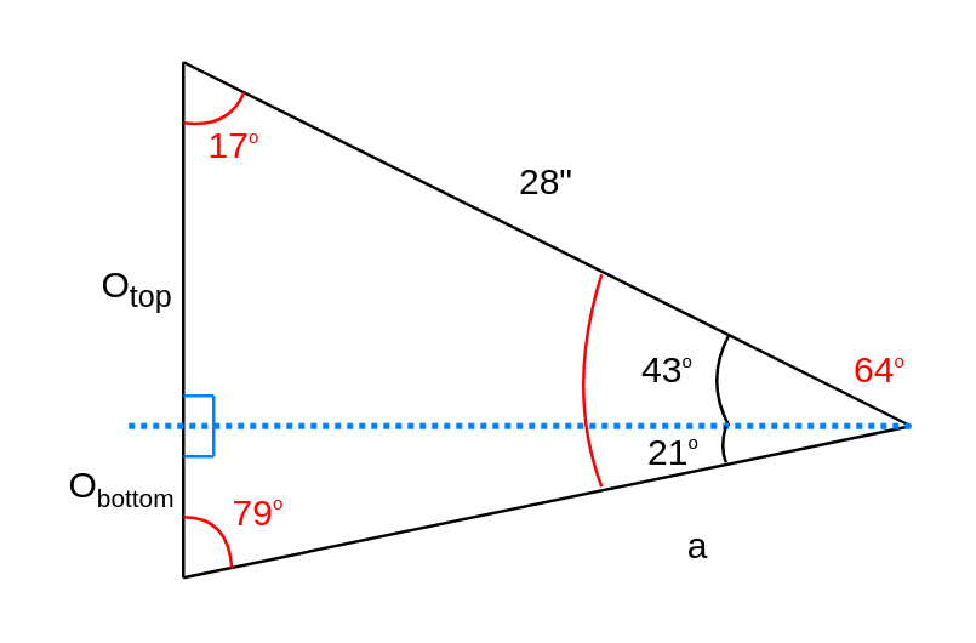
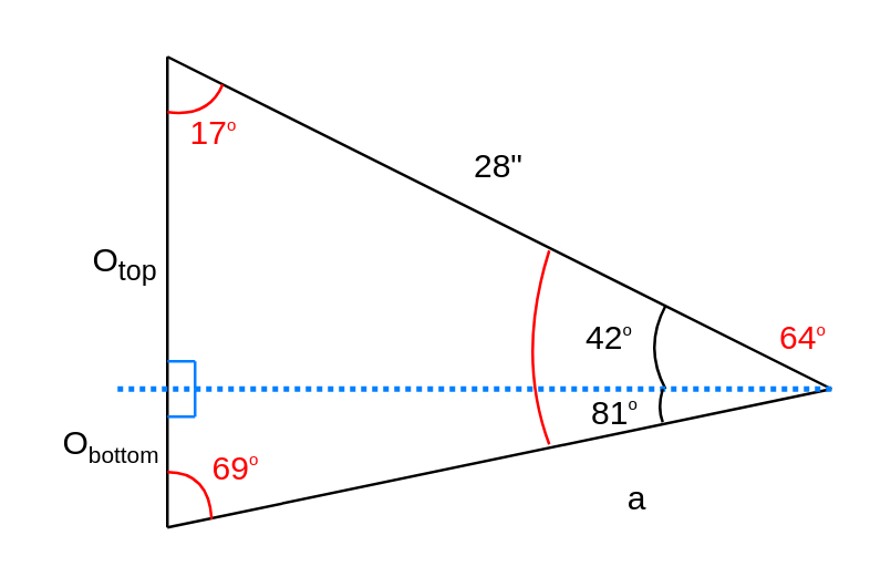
- <mxCell id="7" value="43&lt;sup&gt;&lt;font style=&quot;font-size: 6px&quot;&gt;o&lt;/font&gt;&lt;/sup&gt;" style="text;html=1;strokeColor=none;fillColor=none;align=center;verticalAlign=middle;whiteSpace=wrap;rounded=0;" vertex="1" parent="1"><mxGeometry x="210" y="110" width="20" height="20" as="geometry" /></mxCell>
+ <mxCell id="7" value="42&lt;sup&gt;&lt;font style=&quot;font-size: 6px&quot;&gt;o&lt;/font&gt;&lt;/sup&gt;" style="text;html=1;strokeColor=none;fillColor=none;align=center;verticalAlign=middle;whiteSpace=wrap;rounded=0;" vertex="1" parent="1"><mxGeometry x="210" y="110" width="20" height="20" as="geometry" /></mxCell>
- <mxCell id="9" value="21&lt;sup&gt;&lt;font style=&quot;font-size: 6px&quot;&gt;o&lt;/font&gt;&lt;/sup&gt;" style="text;html=1;strokeColor=none;fillColor=none;align=center;verticalAlign=middle;whiteSpace=wrap;rounded=0;" vertex="1" parent="1"><mxGeometry x="212" y="137" width="20" height="20" as="geometry" /></mxCell>
+ <mxCell id="9" value="81&lt;sup&gt;&lt;font style=&quot;font-size: 6px&quot;&gt;o&lt;/font&gt;&lt;/sup&gt;" style="text;html=1;strokeColor=none;fillColor=none;align=center;verticalAlign=middle;whiteSpace=wrap;rounded=0;" vertex="1" parent="1"><mxGeometry x="212" y="137" width="20" height="20" as="geometry" /></mxCell>
- <mxCell id="13" value="79&lt;sup&gt;&lt;font style=&quot;font-size: 6px&quot;&gt;o&lt;/font&gt;&lt;/sup&gt;" style="text;html=1;strokeColor=none;align=center;verticalAlign=middle;whiteSpace=wrap;rounded=0;fontColor=#FF0000;" vertex="1" parent="1"><mxGeometry x="75" y="157" width="20" height="20" as="geometry" /></mxCell>
+ <mxCell id="13" value="69&lt;sup&gt;&lt;font style=&quot;font-size: 6px&quot;&gt;o&lt;/font&gt;&lt;/sup&gt;" style="text;html=1;strokeColor=none;align=center;verticalAlign=middle;whiteSpace=wrap;rounded=0;fontColor=#FF0000;" vertex="1" parent="1"><mxGeometry x="75" y="157" width="20" height="20" as="geometry" /></mxCell>
